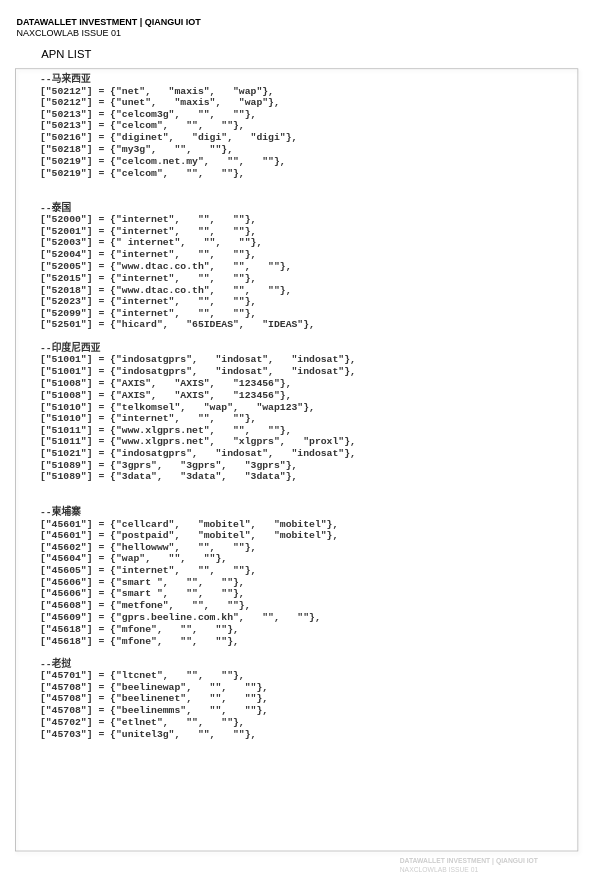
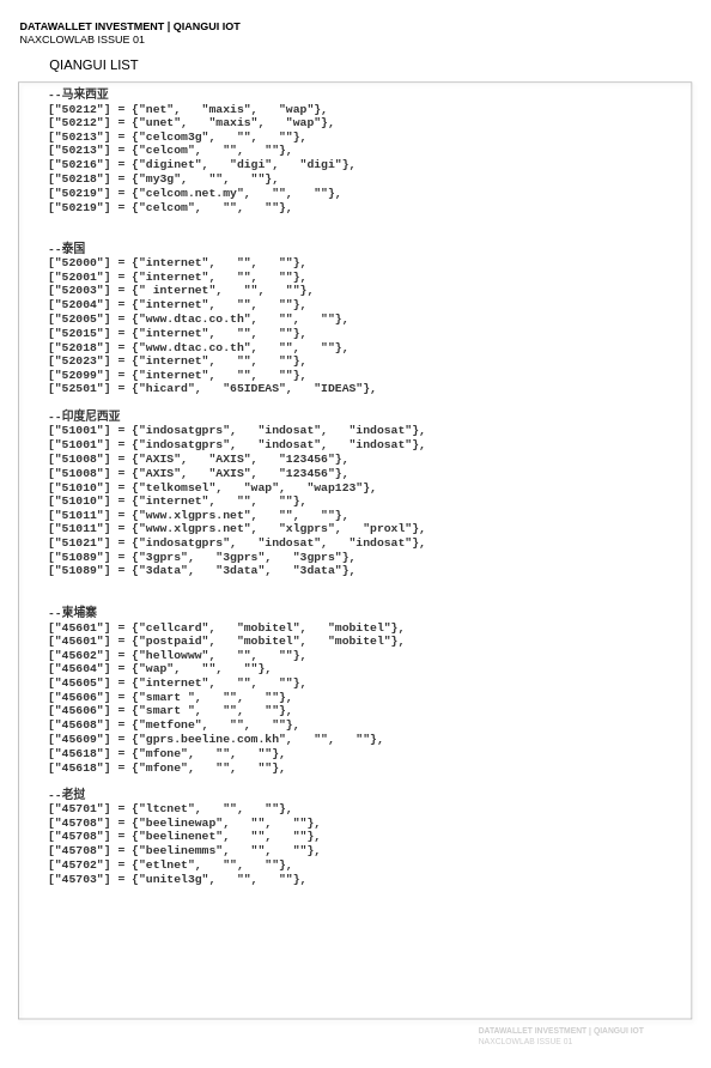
- <mxCell id="3" value="APN LIST" style="text;html=1;strokeColor=none;fillColor=none;align=left;verticalAlign=middle;whiteSpace=wrap;rounded=0;shadow=1;fontSize=15;opacity=30;" vertex="1" parent="1"><mxGeometry x="52.5" y="58.5" width="116" height="25" as="geometry" /></mxCell>
+ <mxCell id="3" value="QIANGUI LIST" style="text;html=1;strokeColor=none;fillColor=none;align=left;verticalAlign=middle;whiteSpace=wrap;rounded=0;shadow=1;fontSize=15;opacity=30;" vertex="1" parent="1"><mxGeometry x="52.5" y="58.5" width="116" height="25" as="geometry" /></mxCell>
